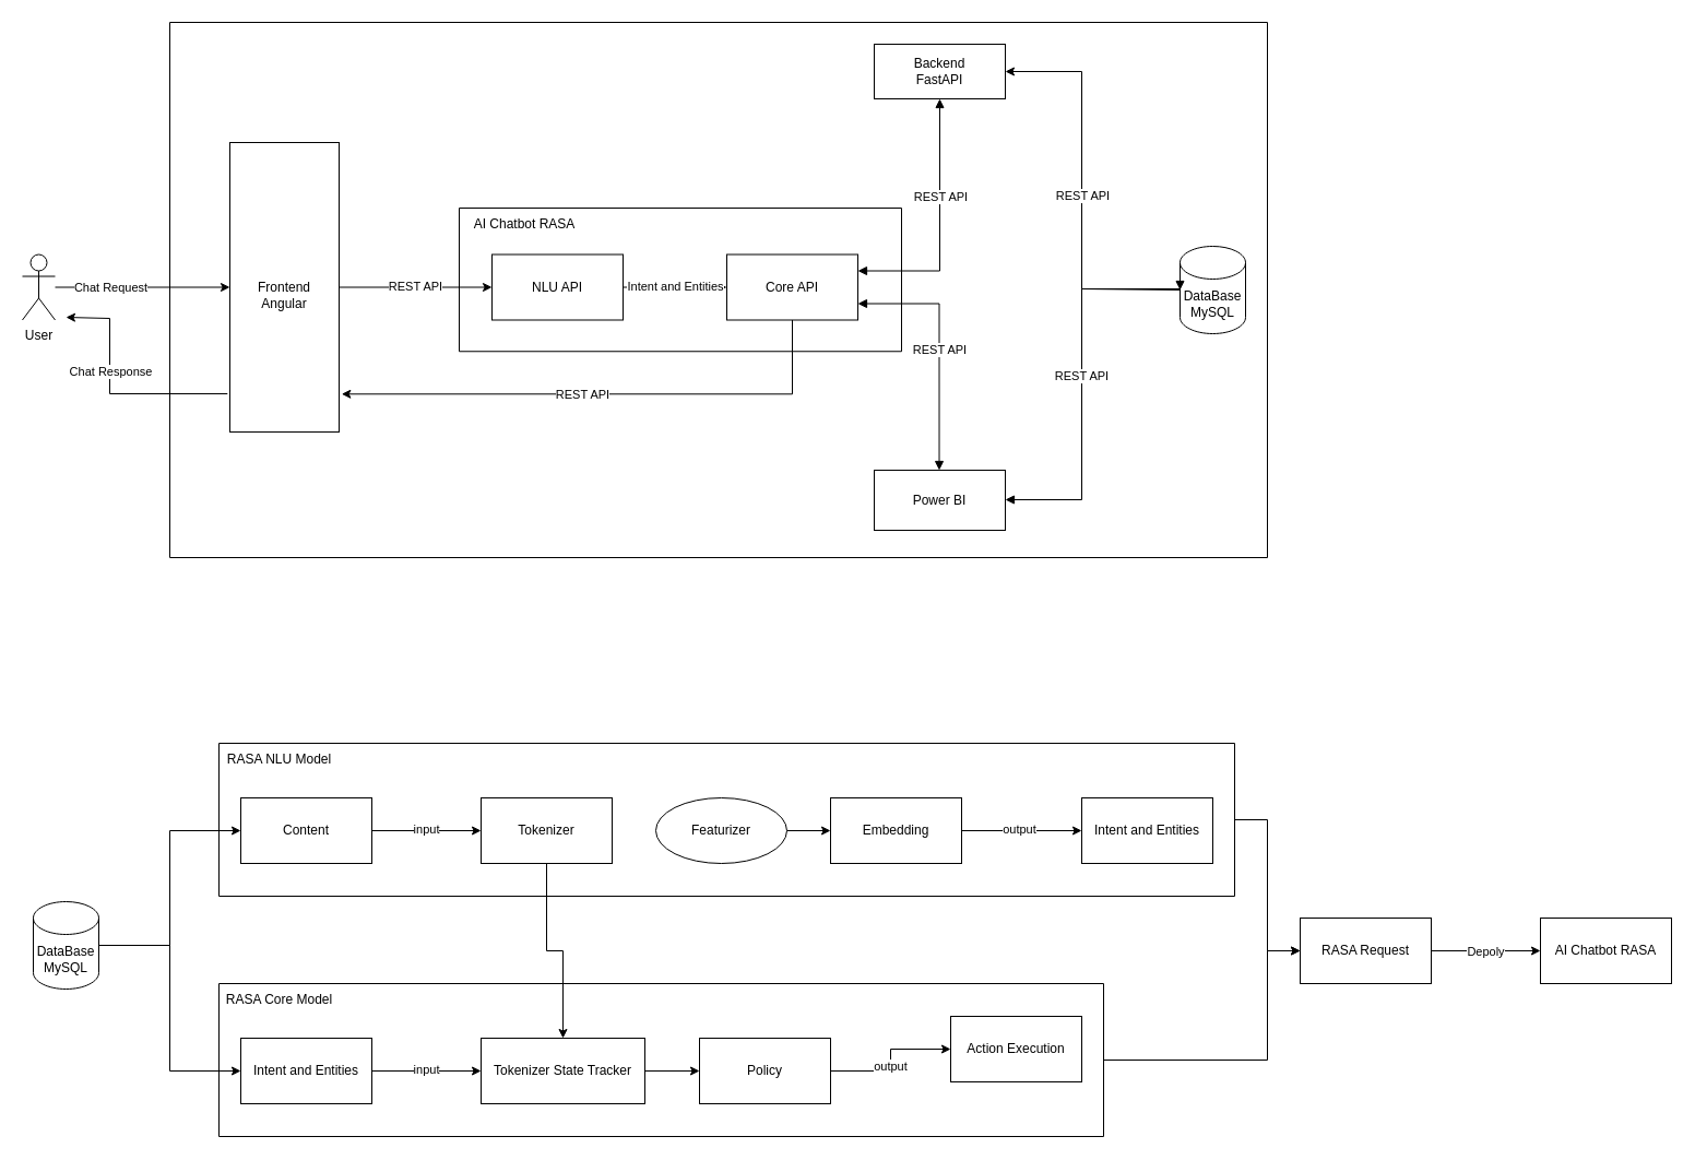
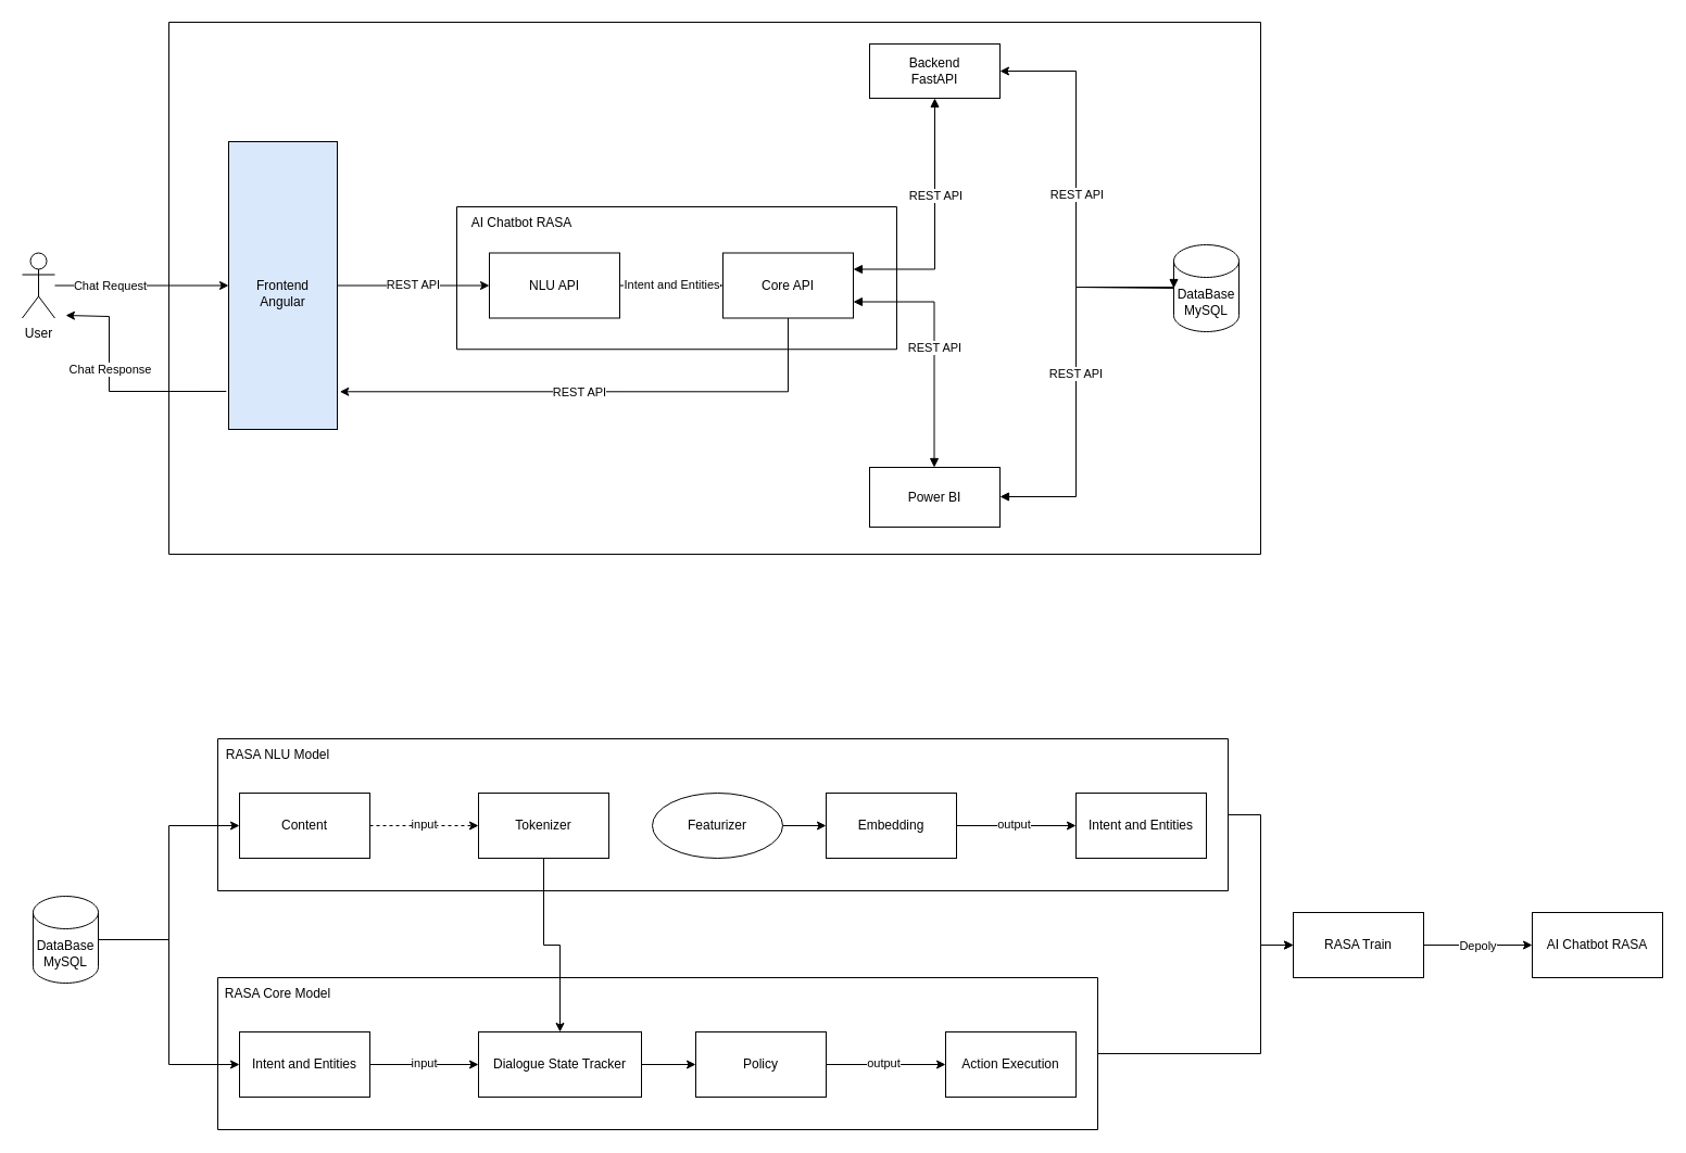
- <mxCell id="47" value="&lt;div&gt;&lt;br&gt;&lt;/div&gt;&lt;div&gt;Frontend &lt;/div&gt;&lt;div&gt;Angular&lt;/div&gt;" style="rounded=1;whiteSpace=wrap;html=1;arcSize=0;" vertex="1" parent="42"><mxGeometry x="55" y="110" width="100" height="265" as="geometry" /></mxCell>
+ <mxCell id="47" value="&lt;div&gt;&lt;br&gt;&lt;/div&gt;&lt;div&gt;Frontend &lt;/div&gt;&lt;div&gt;Angular&lt;/div&gt;" style="rounded=1;whiteSpace=wrap;html=1;arcSize=0;fillColor=#dae8fc;" vertex="1" parent="42"><mxGeometry x="55" y="110" width="100" height="265" as="geometry" /></mxCell>
- <mxCell id="20" value="" style="edgeStyle=orthogonalEdgeStyle;rounded=0;orthogonalLoop=1;jettySize=auto;html=1;" parent="1" source="22" target="10" edge="1"><mxGeometry relative="1" as="geometry" /></mxCell>
+ <mxCell id="20" value="" style="edgeStyle=orthogonalEdgeStyle;rounded=0;orthogonalLoop=1;jettySize=auto;html=1;dashed=1;" parent="1" source="22" target="10" edge="1"><mxGeometry relative="1" as="geometry" /></mxCell>
- <mxCell id="37" value="RASA Request" style="rounded=1;whiteSpace=wrap;html=1;arcSize=0;" parent="1" vertex="1"><mxGeometry x="1190" y="840" width="120" height="60" as="geometry" /></mxCell>
+ <mxCell id="37" value="RASA Train" style="rounded=1;whiteSpace=wrap;html=1;arcSize=0;" parent="1" vertex="1"><mxGeometry x="1190" y="840" width="120" height="60" as="geometry" /></mxCell>
- <mxCell id="28" value="Action Execution" style="rounded=1;whiteSpace=wrap;html=1;arcSize=0;" parent="25" vertex="1"><mxGeometry x="670" y="30" width="120" height="60" as="geometry" /></mxCell>
+ <mxCell id="28" value="Action Execution" style="rounded=1;whiteSpace=wrap;html=1;arcSize=0;" parent="25" vertex="1"><mxGeometry x="670" y="50" width="120" height="60" as="geometry" /></mxCell>
- <mxCell id="36" value="Tokenizer State Tracker" style="rounded=1;whiteSpace=wrap;html=1;arcSize=0;" parent="1" vertex="1"><mxGeometry x="440" y="950" width="150" height="60" as="geometry" /></mxCell>
+ <mxCell id="36" value="Dialogue State Tracker" style="rounded=1;whiteSpace=wrap;html=1;arcSize=0;" parent="1" vertex="1"><mxGeometry x="440" y="950" width="150" height="60" as="geometry" /></mxCell>
